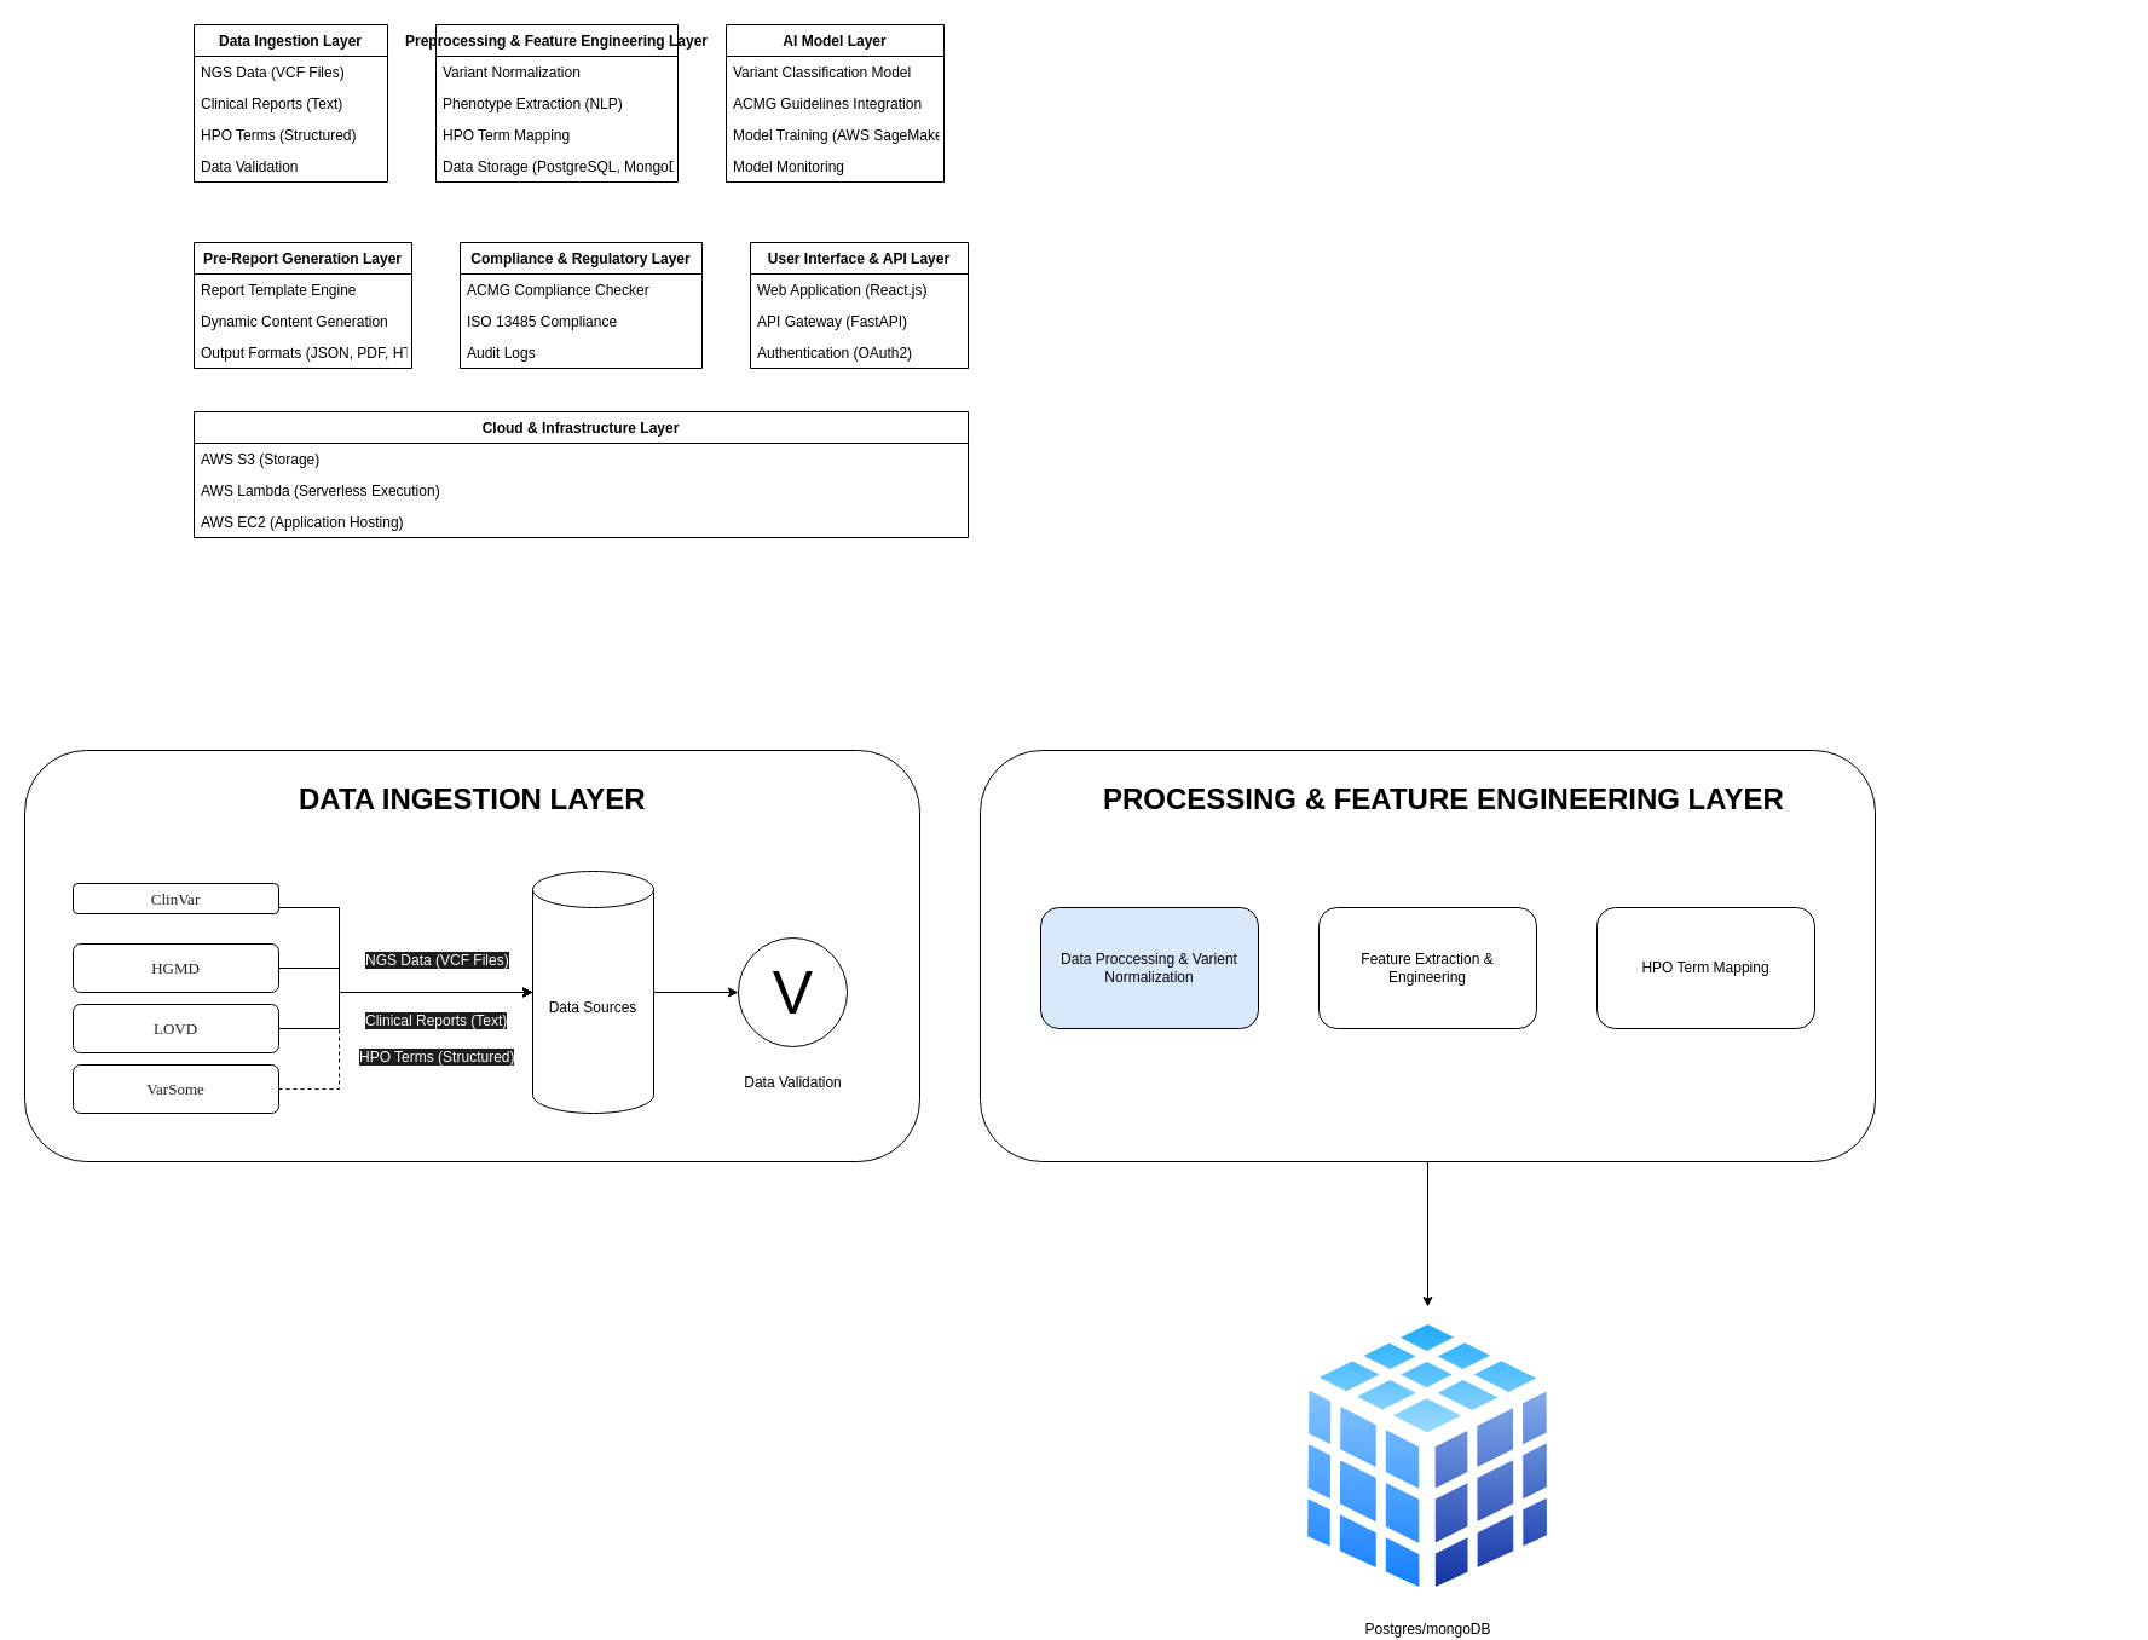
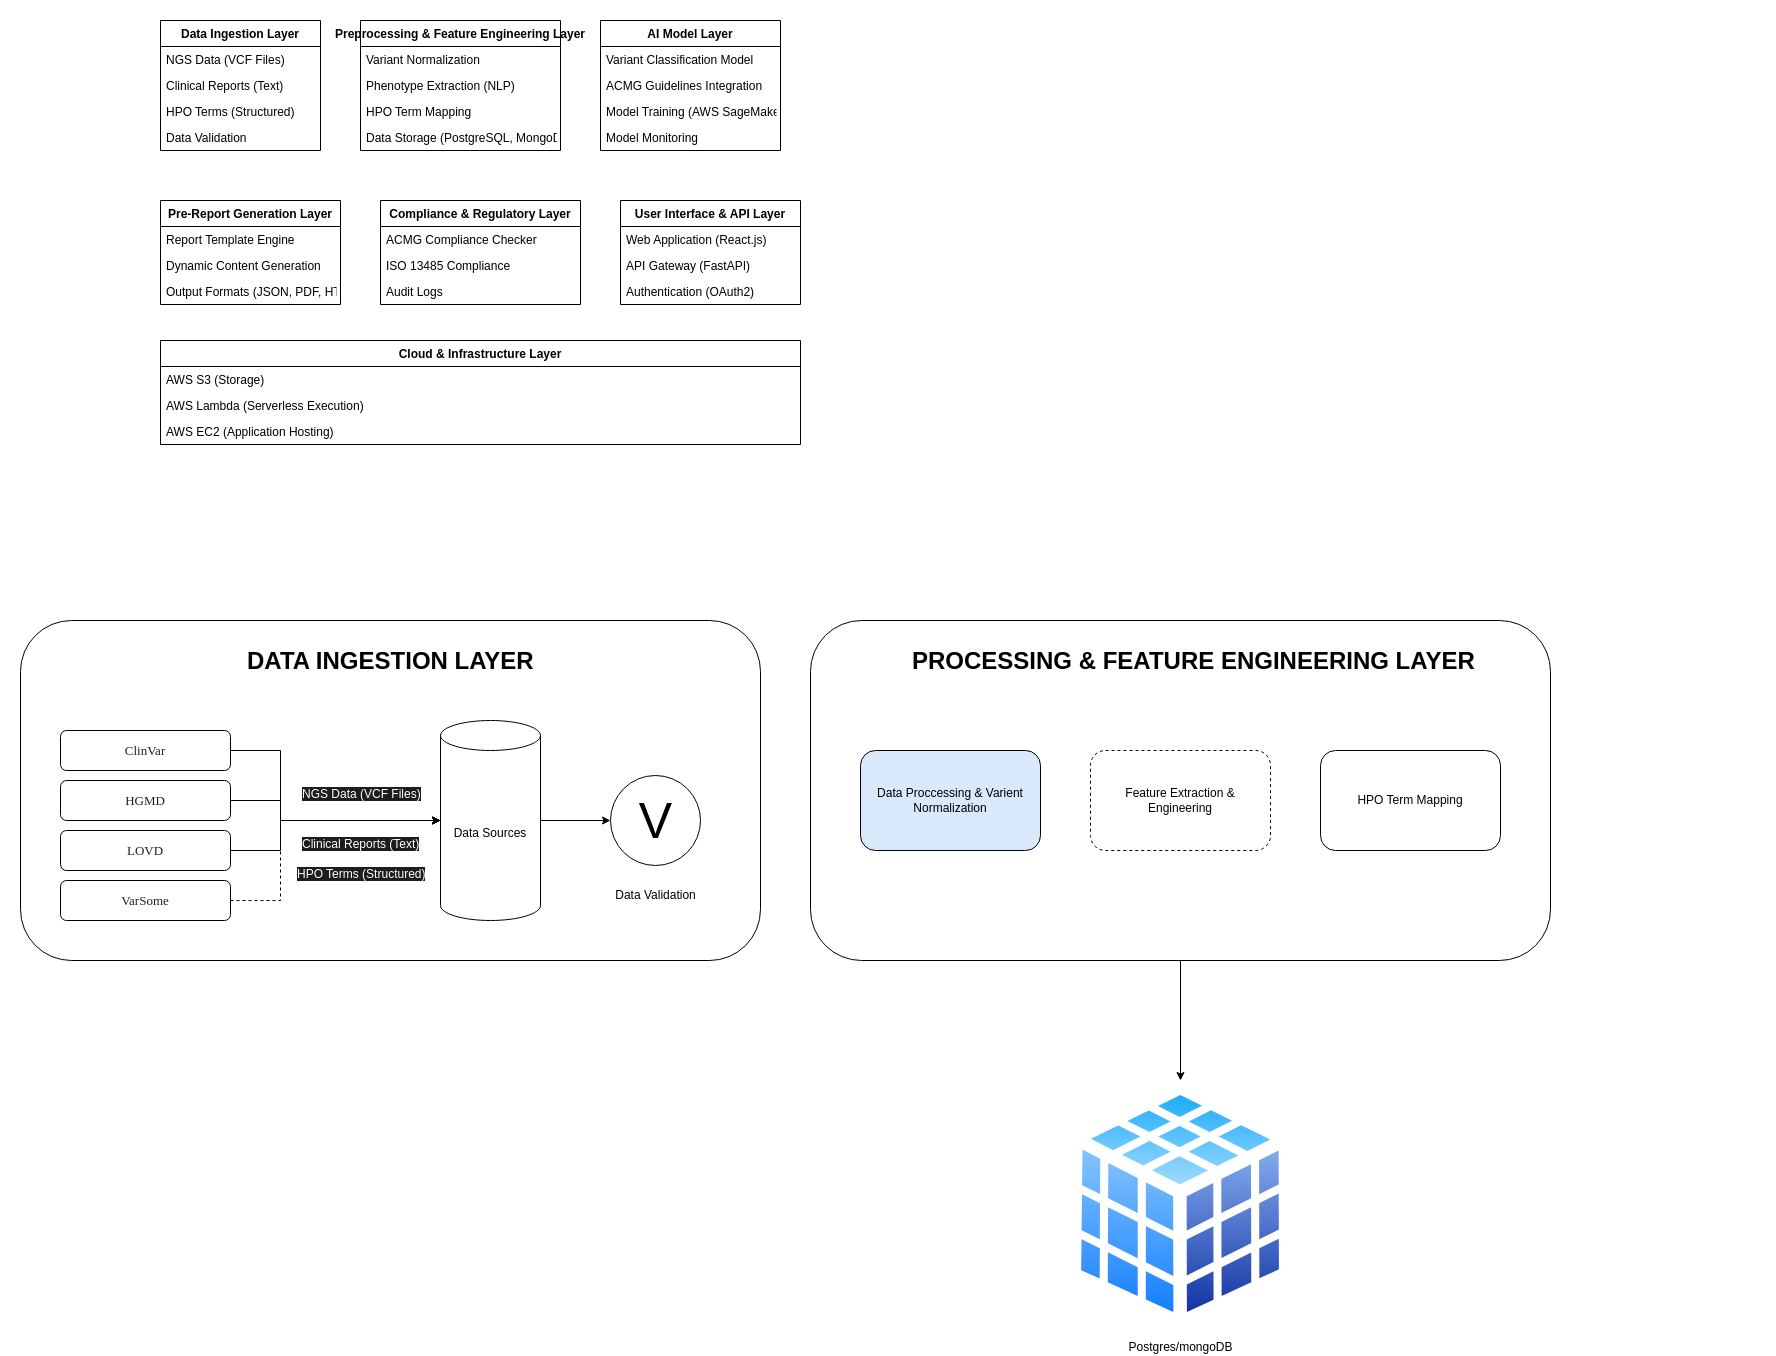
- <mxCell id="37" value="&lt;span style=&quot;color: rgb(32, 33, 36); font-family: &amp;quot;Google Sans&amp;quot;; font-size: 13px; text-align: left; white-space-collapse: preserve; background-color: rgb(255, 255, 255);&quot;&gt;ClinVar&lt;/span&gt;" style="rounded=1;whiteSpace=wrap;html=1;" vertex="1" parent="1"><mxGeometry x="60" y="730" width="170" height="25" as="geometry" /></mxCell>
+ <mxCell id="37" value="&lt;span style=&quot;color: rgb(32, 33, 36); font-family: &amp;quot;Google Sans&amp;quot;; font-size: 13px; text-align: left; white-space-collapse: preserve; background-color: rgb(255, 255, 255);&quot;&gt;ClinVar&lt;/span&gt;" style="rounded=1;whiteSpace=wrap;html=1;" vertex="1" parent="1"><mxGeometry x="60" y="730" width="170" height="40" as="geometry" /></mxCell>
- <mxCell id="55" value="Feature Extraction &amp;amp; &lt;br&gt;Engineering" style="rounded=1;whiteSpace=wrap;html=1;" vertex="1" parent="1"><mxGeometry x="1090" y="750" width="180" height="100" as="geometry" /></mxCell>
+ <mxCell id="55" value="Feature Extraction &amp;amp; &lt;br&gt;Engineering" style="rounded=1;whiteSpace=wrap;html=1;dashed=1;" vertex="1" parent="1"><mxGeometry x="1090" y="750" width="180" height="100" as="geometry" /></mxCell>
